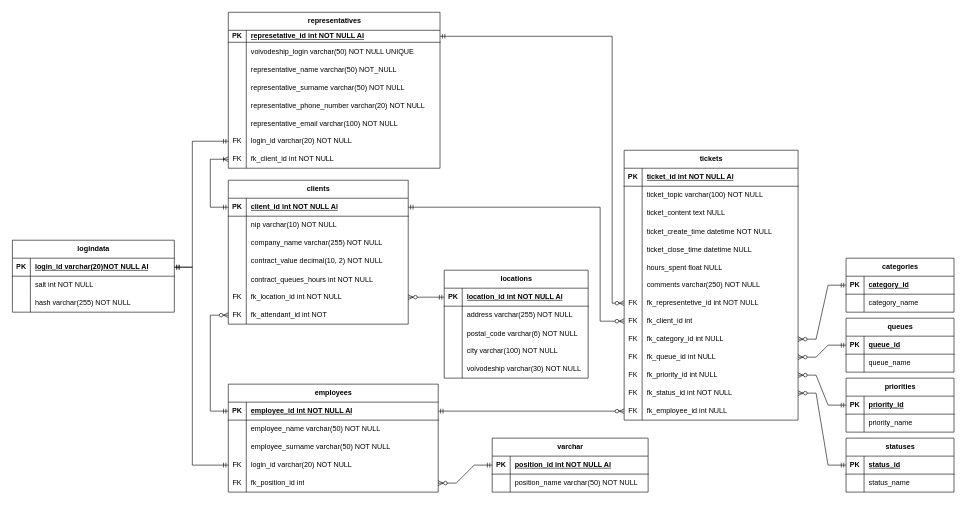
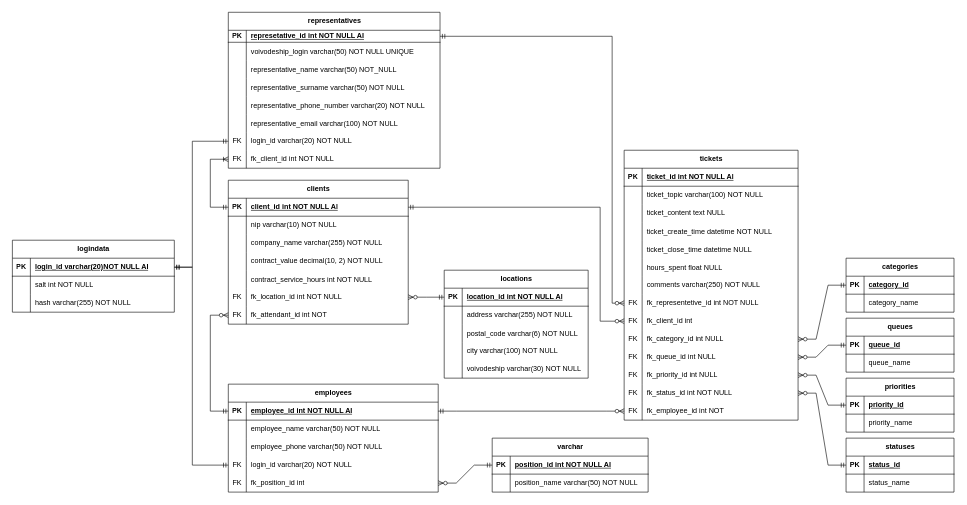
- <mxCell id="33" value="contract_queues_hours int NOT NULL" style="shape=partialRectangle;connectable=0;fillColor=none;top=0;left=0;bottom=0;right=0;align=left;spacingLeft=6;overflow=hidden;" parent="31" vertex="1"><mxGeometry x="30" width="270" height="30" as="geometry"><mxRectangle width="270" height="30" as="alternateBounds" /></mxGeometry></mxCell>
+ <mxCell id="33" value="contract_service_hours int NOT NULL" style="shape=partialRectangle;connectable=0;fillColor=none;top=0;left=0;bottom=0;right=0;align=left;spacingLeft=6;overflow=hidden;" parent="31" vertex="1"><mxGeometry x="30" width="270" height="30" as="geometry"><mxRectangle width="270" height="30" as="alternateBounds" /></mxGeometry></mxCell>
- <mxCell id="82" value="fk_employee_id int NULL" style="shape=partialRectangle;connectable=0;fillColor=none;top=0;left=0;bottom=0;right=0;align=left;spacingLeft=6;fontStyle=0;overflow=hidden;whiteSpace=wrap;html=1;" parent="80" vertex="1"><mxGeometry x="30" width="260" height="30" as="geometry"><mxRectangle width="260" height="30" as="alternateBounds" /></mxGeometry></mxCell>
+ <mxCell id="82" value="fk_employee_id int NOT" style="shape=partialRectangle;connectable=0;fillColor=none;top=0;left=0;bottom=0;right=0;align=left;spacingLeft=6;fontStyle=0;overflow=hidden;whiteSpace=wrap;html=1;" parent="80" vertex="1"><mxGeometry x="30" width="260" height="30" as="geometry"><mxRectangle width="260" height="30" as="alternateBounds" /></mxGeometry></mxCell>
- <mxCell id="11" value="employee_surname varchar(50) NOT NULL" style="shape=partialRectangle;connectable=0;fillColor=none;top=0;left=0;bottom=0;right=0;align=left;spacingLeft=6;overflow=hidden;whiteSpace=wrap;html=1;" parent="9" vertex="1"><mxGeometry x="30" width="320" height="30" as="geometry"><mxRectangle width="320" height="30" as="alternateBounds" /></mxGeometry></mxCell>
+ <mxCell id="11" value="employee_phone varchar(50) NOT NULL" style="shape=partialRectangle;connectable=0;fillColor=none;top=0;left=0;bottom=0;right=0;align=left;spacingLeft=6;overflow=hidden;whiteSpace=wrap;html=1;" parent="9" vertex="1"><mxGeometry x="30" width="320" height="30" as="geometry"><mxRectangle width="320" height="30" as="alternateBounds" /></mxGeometry></mxCell>
